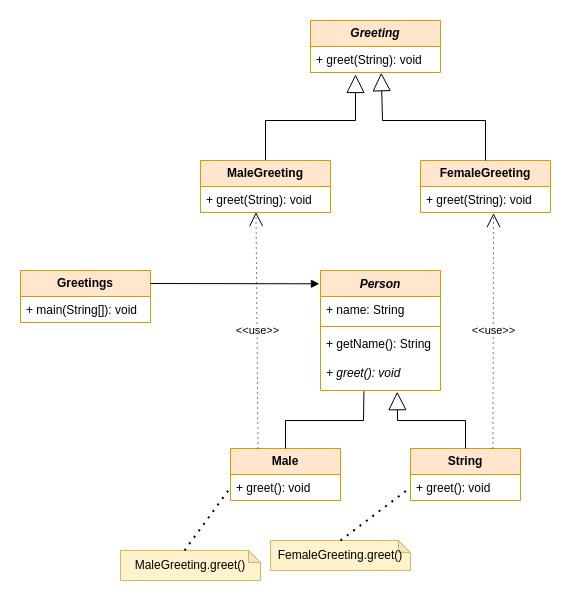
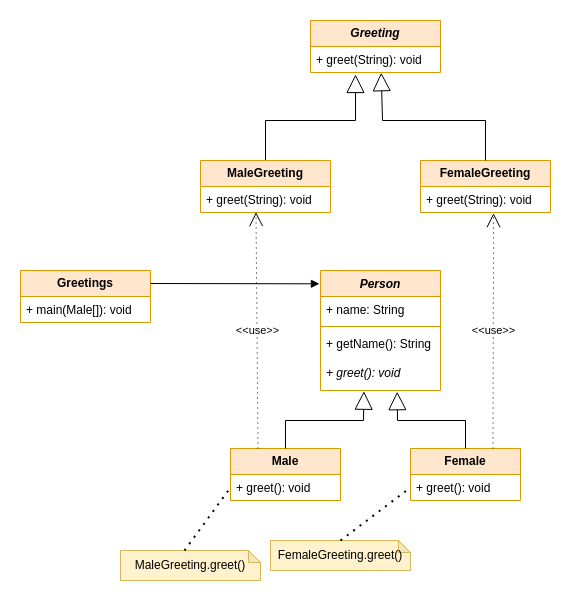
- <mxCell id="27" value="+ main(String[]): void" style="text;strokeColor=none;fillColor=none;align=left;verticalAlign=top;spacingLeft=4;spacingRight=4;overflow=hidden;rotatable=0;points=[[0,0.5],[1,0.5]];portConstraint=eastwest;whiteSpace=wrap;html=1;" vertex="1" parent="26"><mxGeometry y="26" width="130" height="26" as="geometry" /></mxCell>
+ <mxCell id="27" value="+ main(Male[]): void" style="text;strokeColor=none;fillColor=none;align=left;verticalAlign=top;spacingLeft=4;spacingRight=4;overflow=hidden;rotatable=0;points=[[0,0.5],[1,0.5]];portConstraint=eastwest;whiteSpace=wrap;html=1;" vertex="1" parent="26"><mxGeometry y="26" width="130" height="26" as="geometry" /></mxCell>
- <mxCell id="22" value="" style="endArrow=none;endSize=16;endFill=0;html=1;rounded=0;entryX=0.362;entryY=1.012;entryDx=0;entryDy=0;entryPerimeter=0;exitX=0.5;exitY=0;exitDx=0;exitDy=0;" edge="1" parent="1" source="14" target="9"><mxGeometry width="160" relative="1" as="geometry"><mxPoint x="475" y="458" as="sourcePoint" /><mxPoint x="407" y="401" as="targetPoint" /><Array as="points"><mxPoint x="285" y="420" /><mxPoint x="363" y="420" /></Array></mxGeometry></mxCell>
+ <mxCell id="22" value="" style="endArrow=block;endSize=16;endFill=0;html=1;rounded=0;entryX=0.362;entryY=1.012;entryDx=0;entryDy=0;entryPerimeter=0;exitX=0.5;exitY=0;exitDx=0;exitDy=0;" edge="1" parent="1" source="14" target="9"><mxGeometry width="160" relative="1" as="geometry"><mxPoint x="475" y="458" as="sourcePoint" /><mxPoint x="407" y="401" as="targetPoint" /><Array as="points"><mxPoint x="285" y="420" /><mxPoint x="363" y="420" /></Array></mxGeometry></mxCell>
- <mxCell id="16" value="&lt;b&gt;String&lt;/b&gt;" style="swimlane;fontStyle=0;childLayout=stackLayout;horizontal=1;startSize=26;fillColor=#ffe6cc;horizontalStack=0;resizeParent=1;resizeParentMax=0;resizeLast=0;collapsible=1;marginBottom=0;whiteSpace=wrap;html=1;strokeColor=#d79b00;" vertex="1" parent="1"><mxGeometry x="410" y="448" width="110" height="52" as="geometry" /></mxCell>
+ <mxCell id="16" value="&lt;b&gt;Female&lt;/b&gt;" style="swimlane;fontStyle=0;childLayout=stackLayout;horizontal=1;startSize=26;fillColor=#ffe6cc;horizontalStack=0;resizeParent=1;resizeParentMax=0;resizeLast=0;collapsible=1;marginBottom=0;whiteSpace=wrap;html=1;strokeColor=#d79b00;" vertex="1" parent="1"><mxGeometry x="410" y="448" width="110" height="52" as="geometry" /></mxCell>
